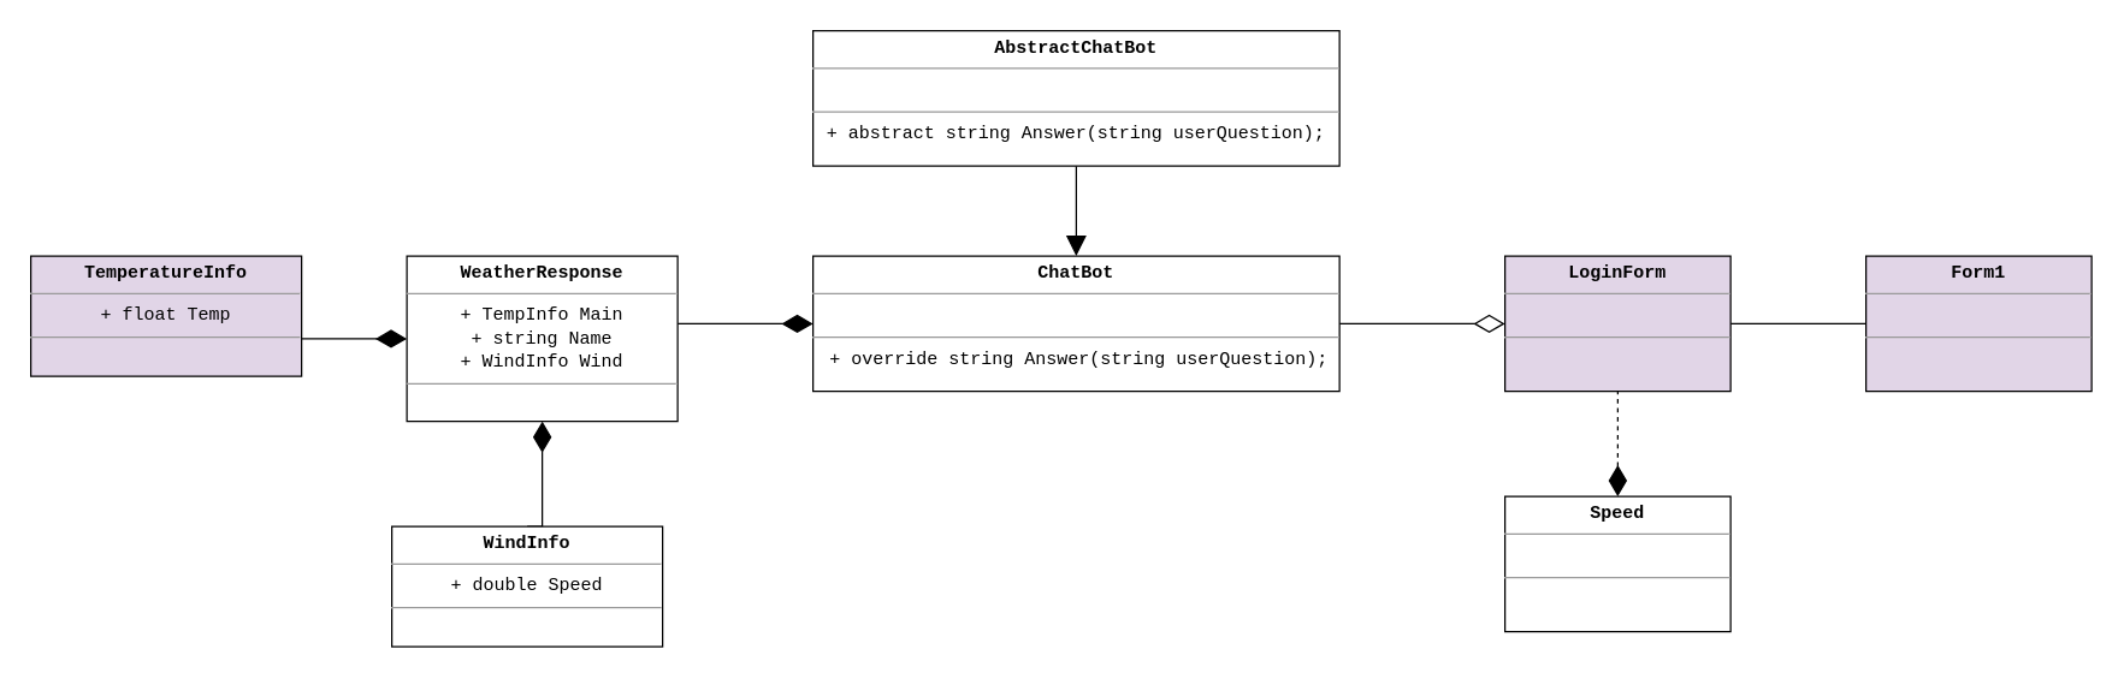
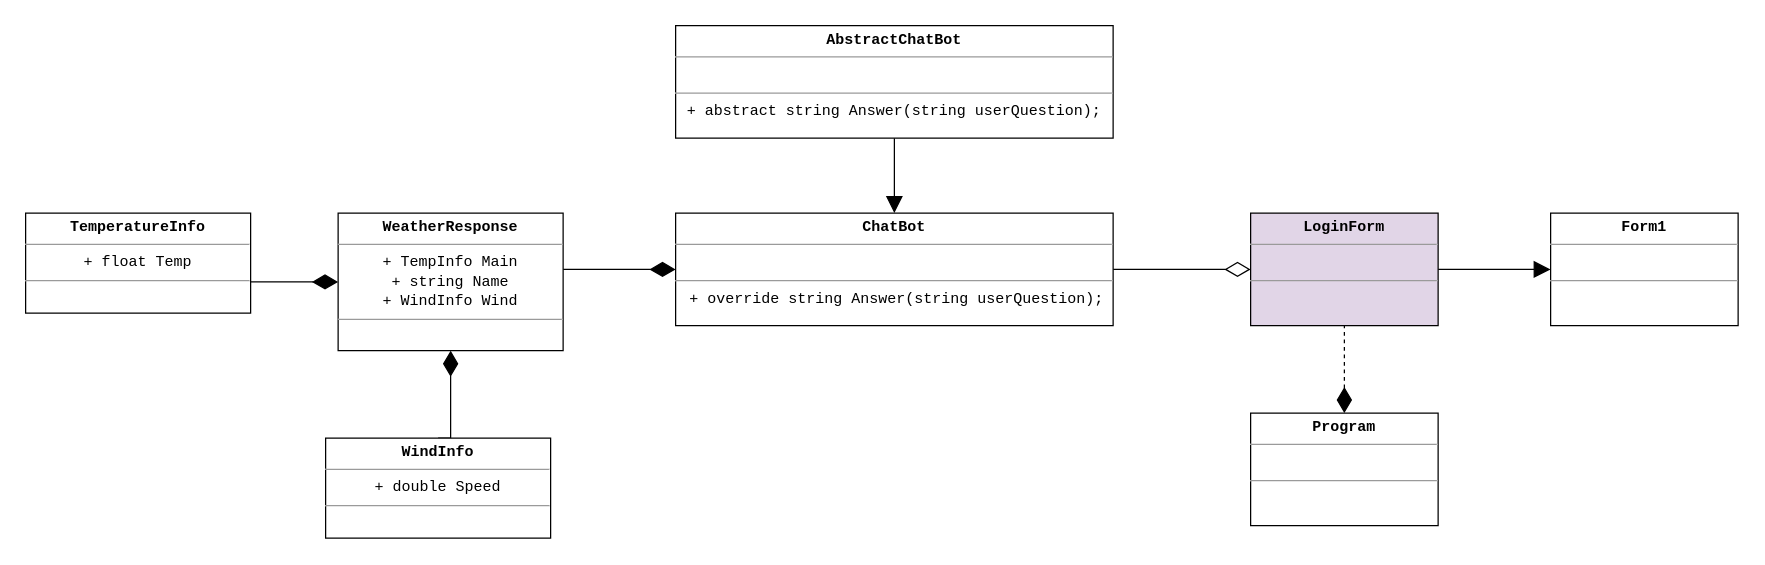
- <mxCell id="12" value="&lt;p style=&quot;margin: 4px 0px 0px&quot;&gt;&lt;font face=&quot;Courier New&quot;&gt;&lt;b&gt;TemperatureInfo&lt;/b&gt;&lt;/font&gt;&lt;br&gt;&lt;/p&gt;&lt;hr size=&quot;1&quot;&gt;&lt;p style=&quot;margin: 0px 0px 0px 4px&quot;&gt;&lt;/p&gt;&lt;font face=&quot;Courier New&quot;&gt;+ float Temp&lt;br&gt;&lt;/font&gt;&lt;hr size=&quot;1&quot;&gt;&lt;font face=&quot;Courier New&quot;&gt;&lt;br&gt;&lt;/font&gt;" style="verticalAlign=top;align=center;overflow=fill;fontSize=12;fontFamily=Helvetica;html=1;fillColor=#e1d5e7;" parent="1" vertex="1"><mxGeometry x="20" y="170" width="180" height="80" as="geometry" /></mxCell>
+ <mxCell id="12" value="&lt;p style=&quot;margin: 4px 0px 0px&quot;&gt;&lt;font face=&quot;Courier New&quot;&gt;&lt;b&gt;TemperatureInfo&lt;/b&gt;&lt;/font&gt;&lt;br&gt;&lt;/p&gt;&lt;hr size=&quot;1&quot;&gt;&lt;p style=&quot;margin: 0px 0px 0px 4px&quot;&gt;&lt;/p&gt;&lt;font face=&quot;Courier New&quot;&gt;+ float Temp&lt;br&gt;&lt;/font&gt;&lt;hr size=&quot;1&quot;&gt;&lt;font face=&quot;Courier New&quot;&gt;&lt;br&gt;&lt;/font&gt;" style="verticalAlign=top;align=center;overflow=fill;fontSize=12;fontFamily=Helvetica;html=1;" parent="1" vertex="1"><mxGeometry x="20" y="170" width="180" height="80" as="geometry" /></mxCell>
- <mxCell id="7" style="edgeStyle=orthogonalEdgeStyle;rounded=0;orthogonalLoop=1;jettySize=auto;html=1;entryX=0;entryY=0.5;entryDx=0;entryDy=0;endArrow=none;endFill=1;endSize=11;strokeWidth=1;exitX=1;exitY=0.5;exitDx=0;exitDy=0;" parent="1" source="8" target="6" edge="1"><mxGeometry relative="1" as="geometry"><Array as="points"><mxPoint x="1190" y="215" /><mxPoint x="1190" y="215" /></Array></mxGeometry></mxCell>
+ <mxCell id="7" style="edgeStyle=orthogonalEdgeStyle;rounded=0;orthogonalLoop=1;jettySize=auto;html=1;entryX=0;entryY=0.5;entryDx=0;entryDy=0;endArrow=block;endFill=1;endSize=11;strokeWidth=1;exitX=1;exitY=0.5;exitDx=0;exitDy=0;" parent="1" source="8" target="6" edge="1"><mxGeometry relative="1" as="geometry"><Array as="points"><mxPoint x="1190" y="215" /><mxPoint x="1190" y="215" /></Array></mxGeometry></mxCell>
- <mxCell id="6" value="&lt;p style=&quot;margin: 4px 0px 0px&quot;&gt;&lt;font face=&quot;Courier New&quot;&gt;&lt;b&gt;Form1&lt;/b&gt;&lt;/font&gt;&lt;/p&gt;&lt;hr size=&quot;1&quot;&gt;&lt;p style=&quot;margin: 0px 0px 0px 4px&quot;&gt;&lt;font face=&quot;Courier New&quot;&gt;&lt;br&gt;&lt;/font&gt;&lt;/p&gt;&lt;hr size=&quot;1&quot;&gt;&lt;font face=&quot;Courier New&quot;&gt;&lt;br&gt;&lt;/font&gt;" style="verticalAlign=top;align=center;overflow=fill;fontSize=12;fontFamily=Helvetica;html=1;fillColor=#e1d5e7;" parent="1" vertex="1"><mxGeometry x="1240" y="170" width="150" height="90" as="geometry" /></mxCell>
+ <mxCell id="6" value="&lt;p style=&quot;margin: 4px 0px 0px&quot;&gt;&lt;font face=&quot;Courier New&quot;&gt;&lt;b&gt;Form1&lt;/b&gt;&lt;/font&gt;&lt;/p&gt;&lt;hr size=&quot;1&quot;&gt;&lt;p style=&quot;margin: 0px 0px 0px 4px&quot;&gt;&lt;font face=&quot;Courier New&quot;&gt;&lt;br&gt;&lt;/font&gt;&lt;/p&gt;&lt;hr size=&quot;1&quot;&gt;&lt;font face=&quot;Courier New&quot;&gt;&lt;br&gt;&lt;/font&gt;" style="verticalAlign=top;align=center;overflow=fill;fontSize=12;fontFamily=Helvetica;html=1;" parent="1" vertex="1"><mxGeometry x="1240" y="170" width="150" height="90" as="geometry" /></mxCell>
- <mxCell id="16" value="&lt;p style=&quot;margin: 4px 0px 0px&quot;&gt;&lt;font face=&quot;Courier New&quot;&gt;&lt;b&gt;Speed&lt;/b&gt;&lt;/font&gt;&lt;/p&gt;&lt;hr size=&quot;1&quot;&gt;&lt;p style=&quot;margin: 0px 0px 0px 4px&quot;&gt;&lt;font face=&quot;Courier New&quot;&gt;&lt;br&gt;&lt;/font&gt;&lt;/p&gt;&lt;hr size=&quot;1&quot;&gt;&lt;font face=&quot;Courier New&quot;&gt;&lt;br&gt;&lt;/font&gt;" style="verticalAlign=top;align=center;overflow=fill;fontSize=12;fontFamily=Helvetica;html=1;" parent="1" vertex="1"><mxGeometry x="1000" y="330" width="150" height="90" as="geometry" /></mxCell>
+ <mxCell id="16" value="&lt;p style=&quot;margin: 4px 0px 0px&quot;&gt;&lt;font face=&quot;Courier New&quot;&gt;&lt;b&gt;Program&lt;/b&gt;&lt;/font&gt;&lt;/p&gt;&lt;hr size=&quot;1&quot;&gt;&lt;p style=&quot;margin: 0px 0px 0px 4px&quot;&gt;&lt;font face=&quot;Courier New&quot;&gt;&lt;br&gt;&lt;/font&gt;&lt;/p&gt;&lt;hr size=&quot;1&quot;&gt;&lt;font face=&quot;Courier New&quot;&gt;&lt;br&gt;&lt;/font&gt;" style="verticalAlign=top;align=center;overflow=fill;fontSize=12;fontFamily=Helvetica;html=1;" parent="1" vertex="1"><mxGeometry x="1000" y="330" width="150" height="90" as="geometry" /></mxCell>
